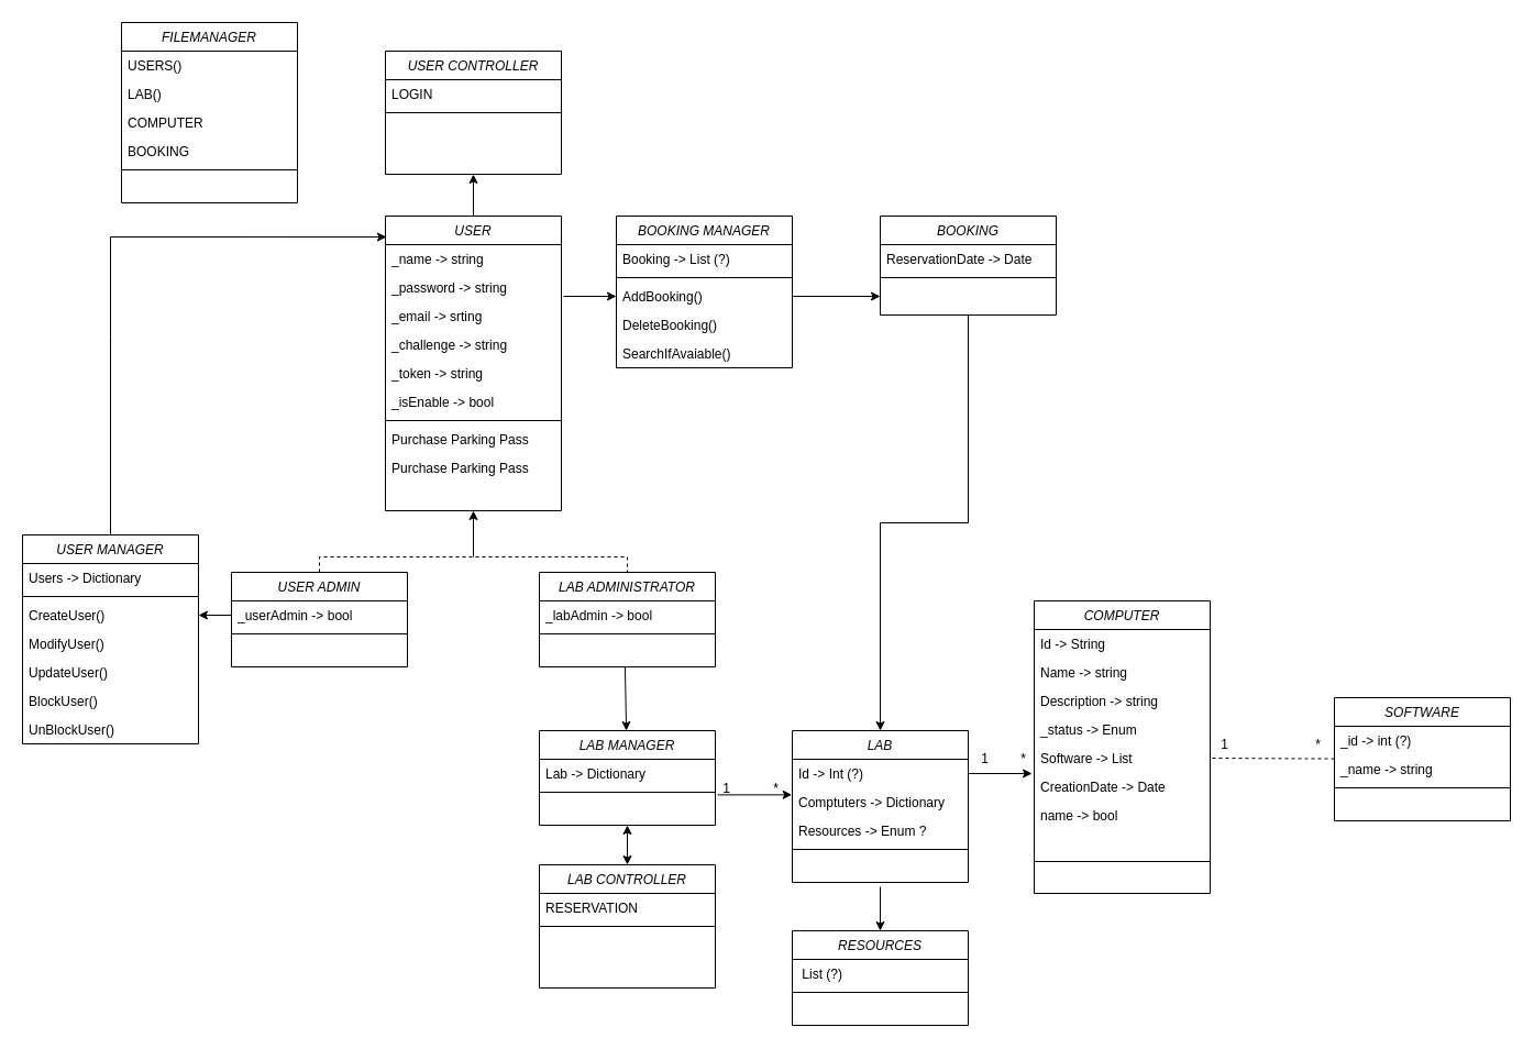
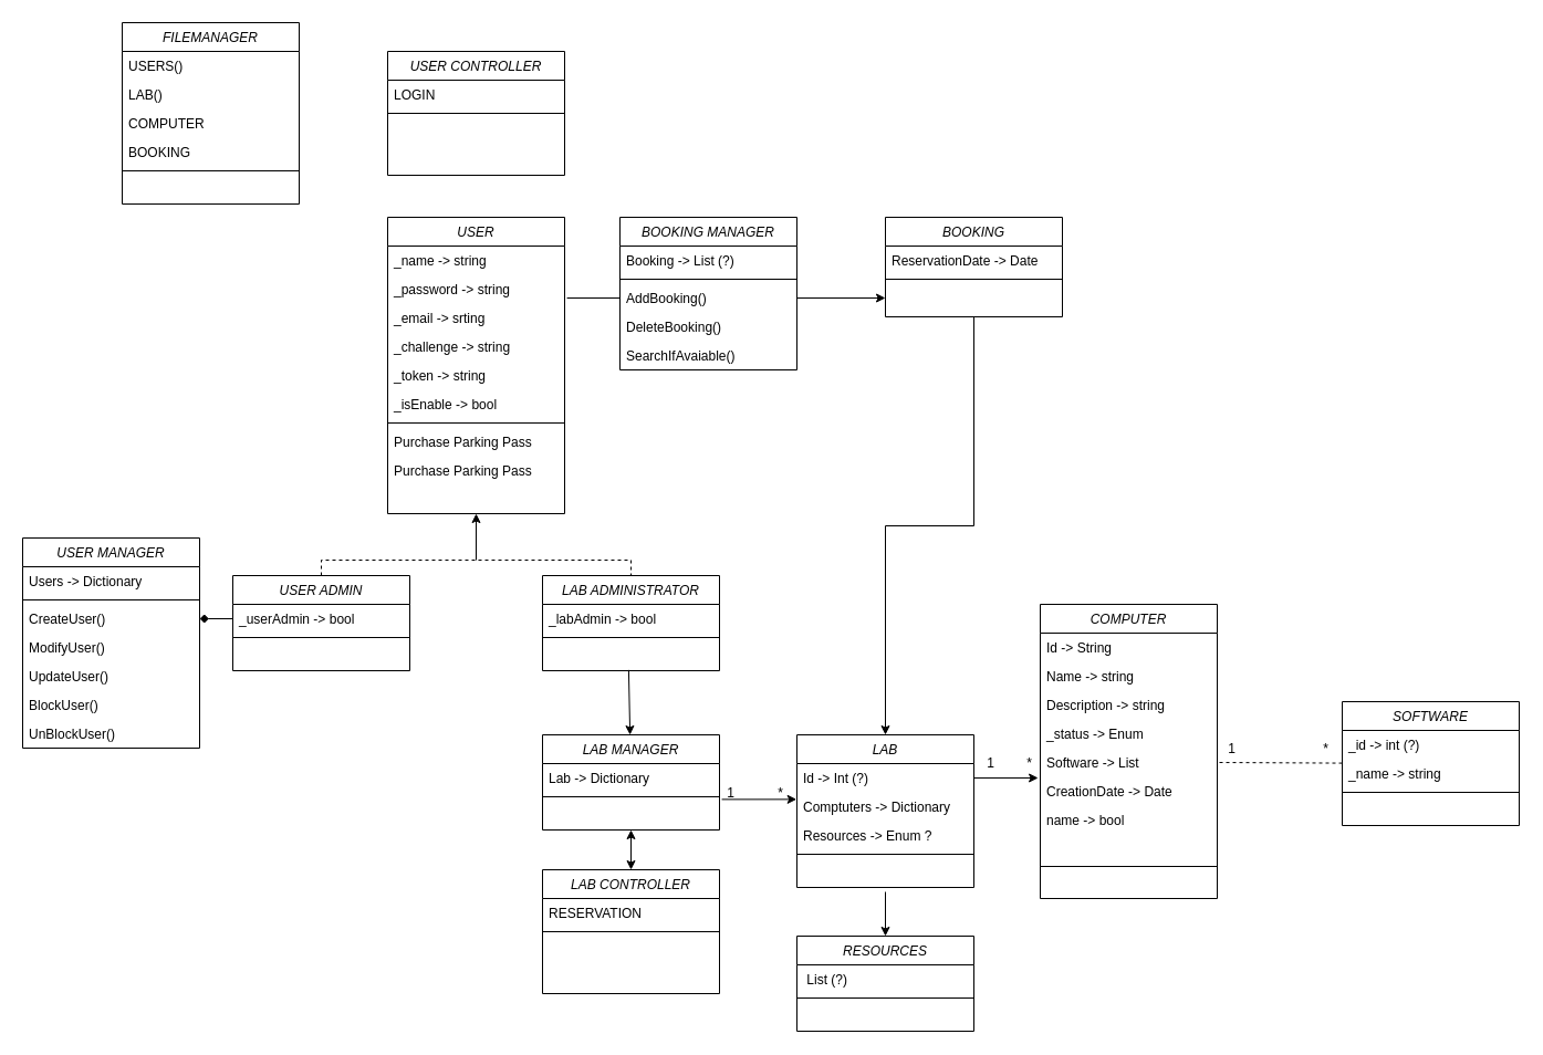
- <mxCell id="75" value="" style="endArrow=classic;html=1;rounded=0;exitX=0.5;exitY=0;exitDx=0;exitDy=0;entryX=0.5;entryY=1;entryDx=0;entryDy=0;" parent="1" source="2" target="72" edge="1"><mxGeometry width="50" height="50" relative="1" as="geometry"><mxPoint x="650" y="236" as="sourcePoint" /><mxPoint x="700" y="186" as="targetPoint" /></mxGeometry></mxCell>
- <mxCell id="63" value="" style="endArrow=classic;html=1;rounded=0;entryX=0.006;entryY=0.071;entryDx=0;entryDy=0;entryPerimeter=0;exitX=0.5;exitY=0;exitDx=0;exitDy=0;" parent="1" source="47" target="2" edge="1"><mxGeometry width="50" height="50" relative="1" as="geometry"><mxPoint x="100" y="506" as="sourcePoint" /><mxPoint x="530" y="466" as="targetPoint" /><Array as="points"><mxPoint x="100" y="306" /><mxPoint x="100" y="215" /></Array></mxGeometry></mxCell>
- <mxCell id="77" value="" style="endArrow=classic;html=1;rounded=0;exitX=1.013;exitY=0.808;exitDx=0;exitDy=0;exitPerimeter=0;entryX=0;entryY=0.5;entryDx=0;entryDy=0;" parent="1" source="4" target="58" edge="1"><mxGeometry width="50" height="50" relative="1" as="geometry"><mxPoint x="650" y="336" as="sourcePoint" /><mxPoint x="700" y="286" as="targetPoint" /></mxGeometry></mxCell>
+ <mxCell id="77" value="" style="endArrow=none;html=1;rounded=0;exitX=1.013;exitY=0.808;exitDx=0;exitDy=0;exitPerimeter=0;entryX=0;entryY=0.5;entryDx=0;entryDy=0;" parent="1" source="4" target="58" edge="1"><mxGeometry width="50" height="50" relative="1" as="geometry"><mxPoint x="650" y="336" as="sourcePoint" /><mxPoint x="700" y="286" as="targetPoint" /></mxGeometry></mxCell>
- <mxCell id="64" value="" style="endArrow=classic;html=1;rounded=0;exitX=0;exitY=0.5;exitDx=0;exitDy=0;entryX=1;entryY=0.5;entryDx=0;entryDy=0;" parent="1" source="44" target="50" edge="1"><mxGeometry width="50" height="50" relative="1" as="geometry"><mxPoint x="440" y="496" as="sourcePoint" /><mxPoint x="490" y="446" as="targetPoint" /></mxGeometry></mxCell>
+ <mxCell id="64" value="" style="endArrow=diamond;html=1;rounded=0;exitX=0;exitY=0.5;exitDx=0;exitDy=0;entryX=1;entryY=0.5;entryDx=0;entryDy=0;" parent="1" source="44" target="50" edge="1"><mxGeometry width="50" height="50" relative="1" as="geometry"><mxPoint x="440" y="496" as="sourcePoint" /><mxPoint x="490" y="446" as="targetPoint" /></mxGeometry></mxCell>
